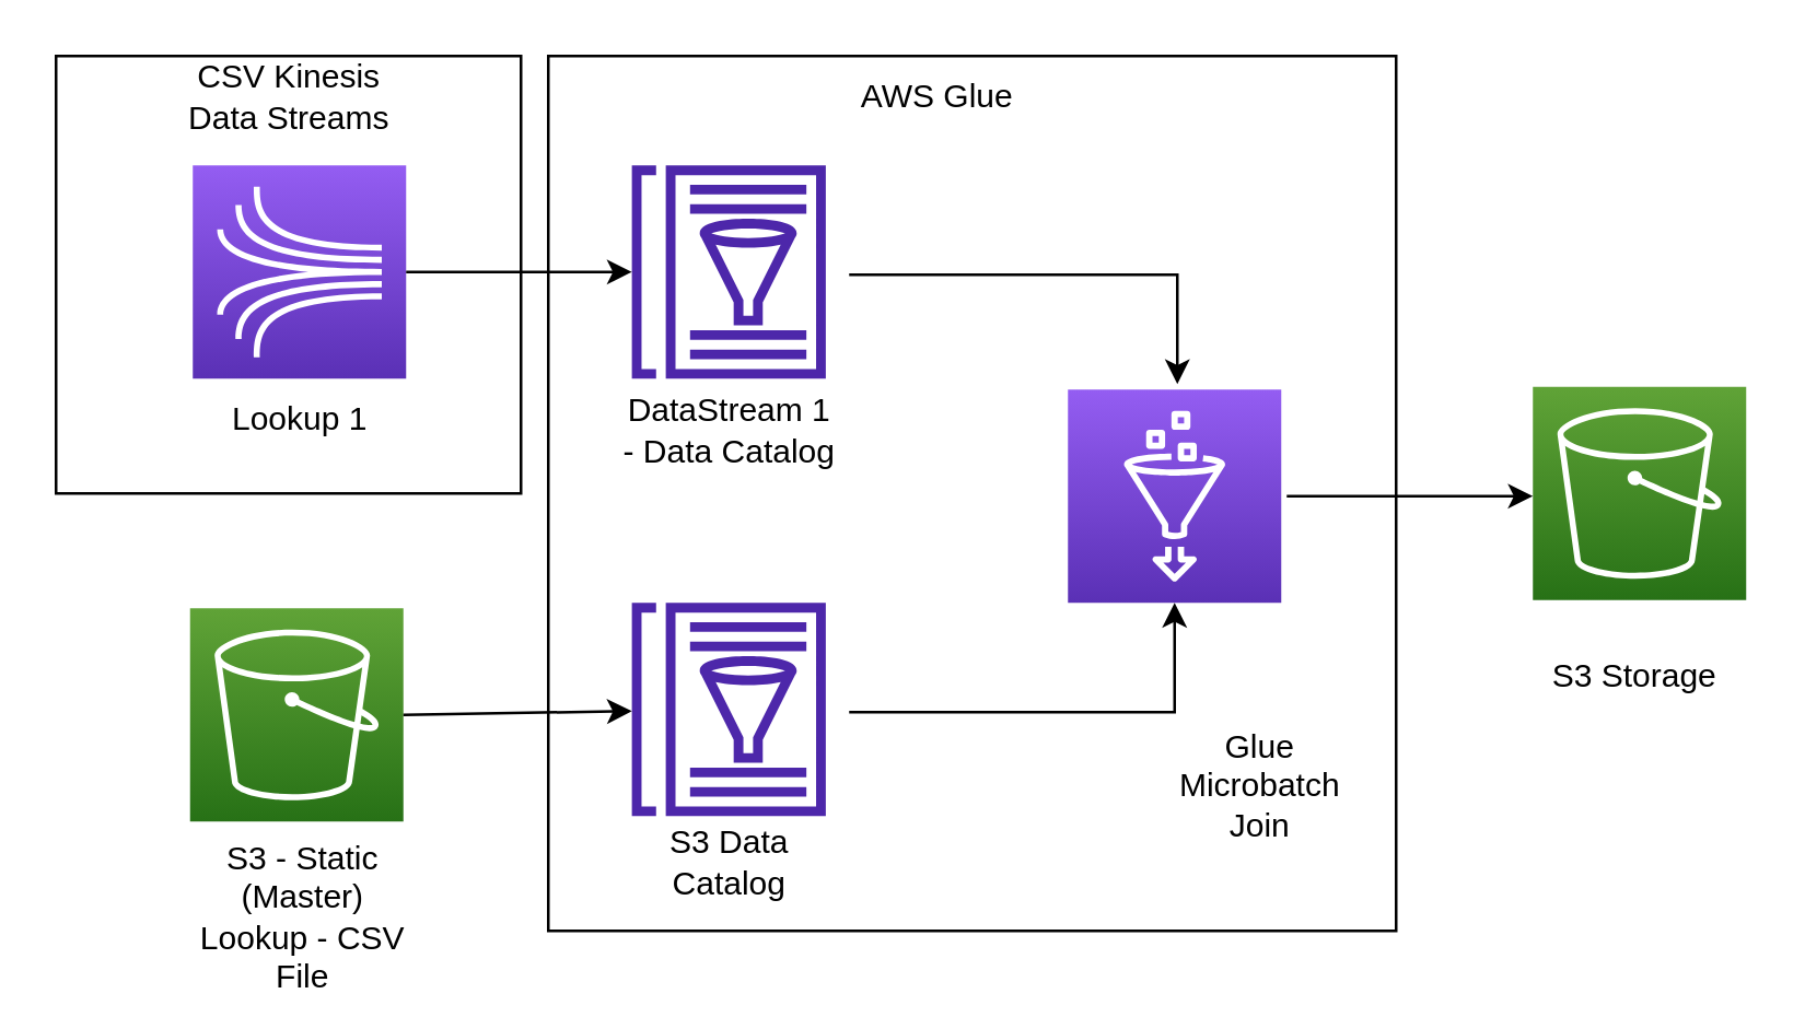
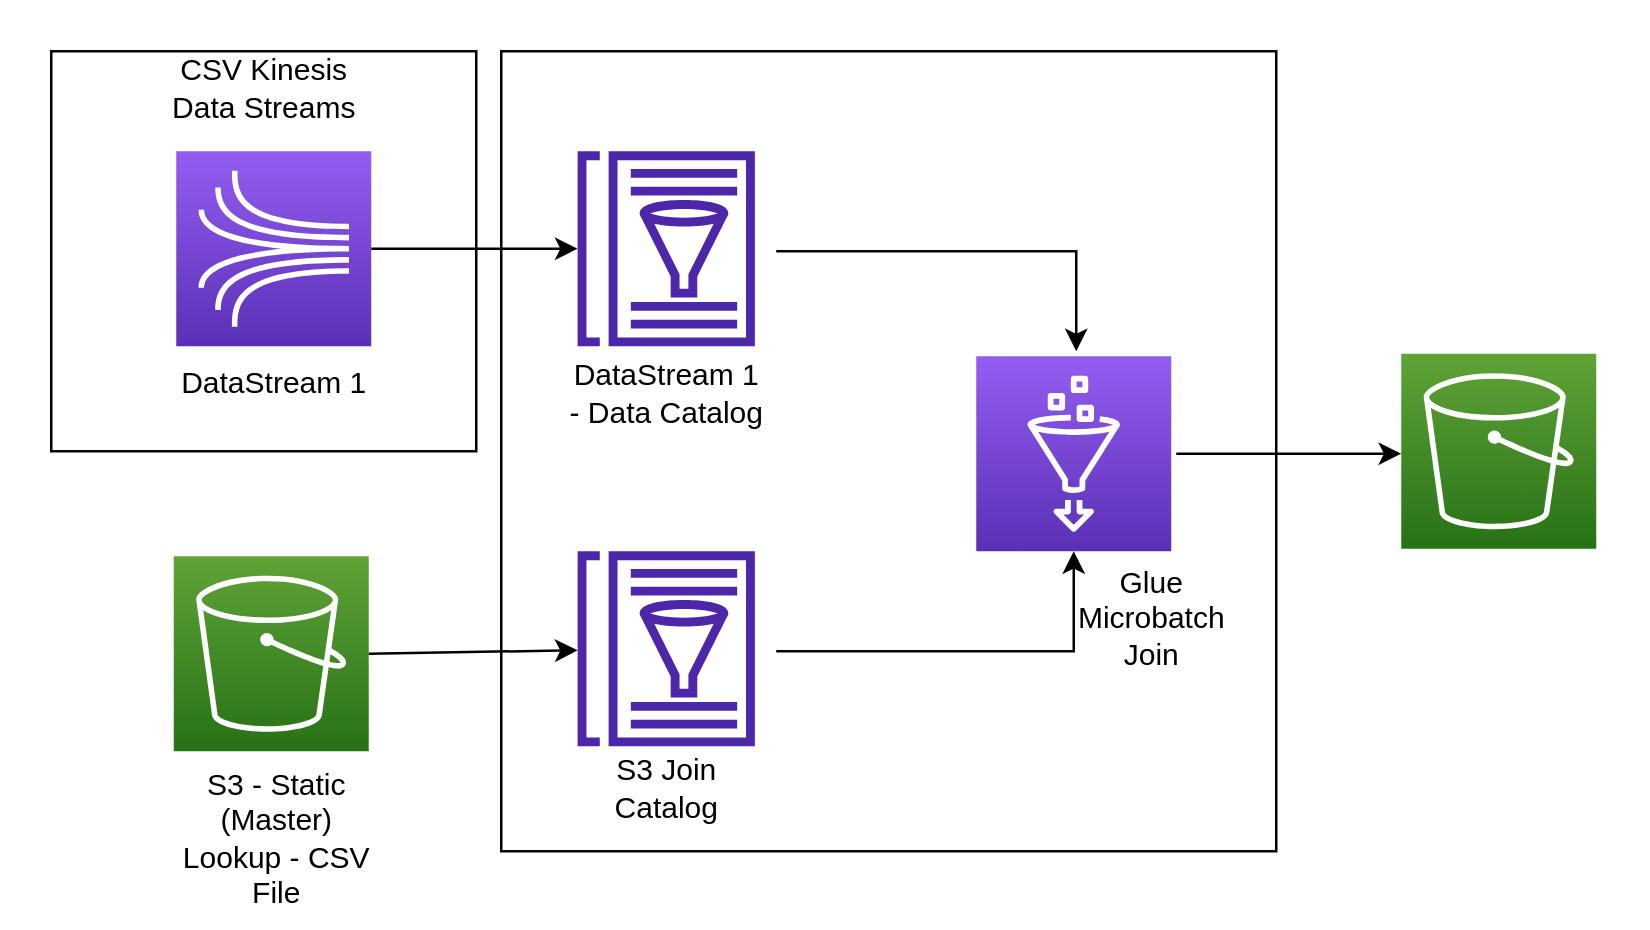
- <mxCell id="16" value="AWS Glue" style="text;html=1;strokeColor=none;fillColor=none;align=center;verticalAlign=middle;whiteSpace=wrap;rounded=0;" parent="1" vertex="1"><mxGeometry x="302" y="20" width="81" height="30" as="geometry" /></mxCell>
- <mxCell id="12" value="Lookup 1" style="text;html=1;strokeColor=none;fillColor=none;align=center;verticalAlign=middle;whiteSpace=wrap;rounded=0;" parent="1" vertex="1"><mxGeometry x="68.5" y="138" width="81" height="30" as="geometry" /></mxCell>
+ <mxCell id="12" value="DataStream 1" style="text;html=1;strokeColor=none;fillColor=none;align=center;verticalAlign=middle;whiteSpace=wrap;rounded=0;" parent="1" vertex="1"><mxGeometry x="68.5" y="138" width="81" height="30" as="geometry" /></mxCell>
- <mxCell id="22" value="S3 Storage" style="text;html=1;strokeColor=none;fillColor=none;align=center;verticalAlign=middle;whiteSpace=wrap;rounded=0;" vertex="1" parent="1"><mxGeometry x="557" y="232" width="81" height="30" as="geometry" /></mxCell>
- <mxCell id="15" value="Glue Microbatch Join" style="text;html=1;strokeColor=none;fillColor=none;align=center;verticalAlign=middle;whiteSpace=wrap;rounded=0;" parent="1" vertex="1"><mxGeometry x="420" y="272" width="81" height="30" as="geometry" /></mxCell>
+ <mxCell id="15" value="Glue Microbatch Join" style="text;html=1;strokeColor=none;fillColor=none;align=center;verticalAlign=middle;whiteSpace=wrap;rounded=0;" parent="1" vertex="1"><mxGeometry x="420" y="232" width="81" height="30" as="geometry" /></mxCell>
- <mxCell id="14" value="S3 Data Catalog" style="text;html=1;strokeColor=none;fillColor=none;align=center;verticalAlign=middle;whiteSpace=wrap;rounded=0;" parent="1" vertex="1"><mxGeometry x="225.5" y="300" width="81" height="30" as="geometry" /></mxCell>
+ <mxCell id="14" value="S3 Join Catalog" style="text;html=1;strokeColor=none;fillColor=none;align=center;verticalAlign=middle;whiteSpace=wrap;rounded=0;" parent="1" vertex="1"><mxGeometry x="225.5" y="300" width="81" height="30" as="geometry" /></mxCell>
